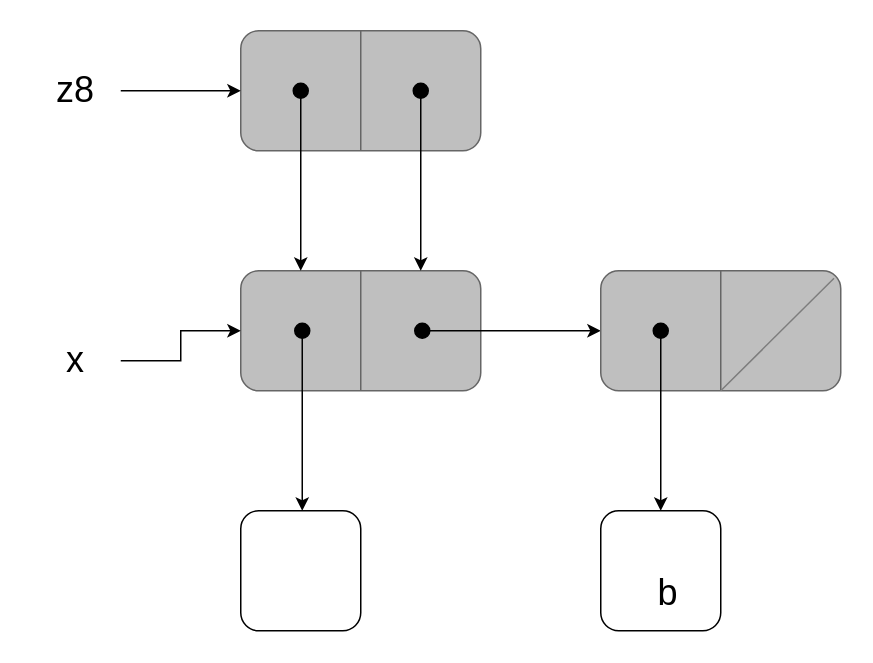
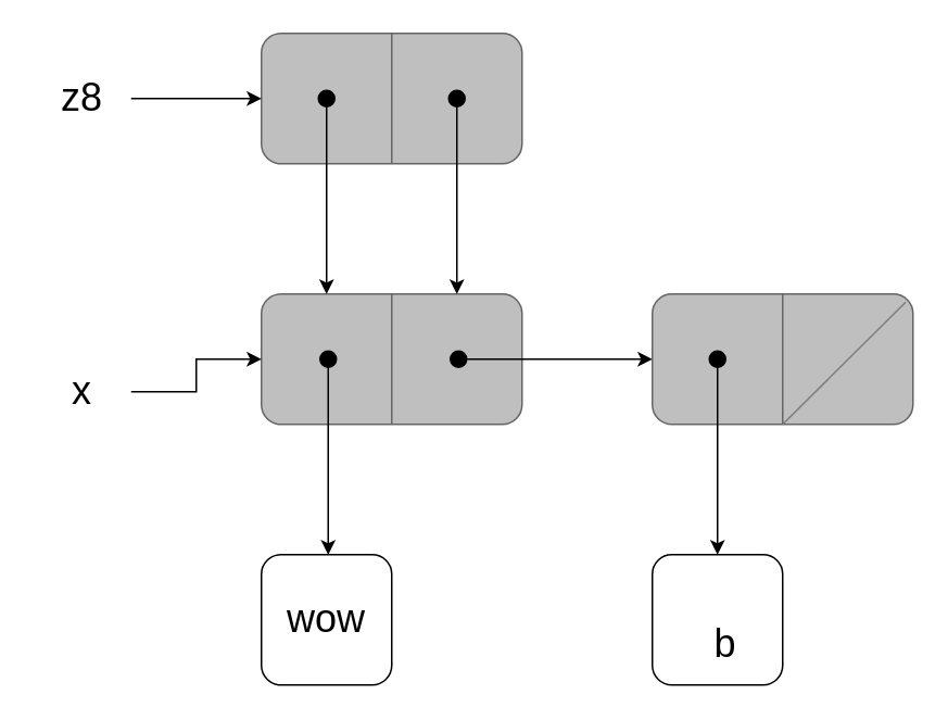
+ <mxCell id="10" value="&lt;font style=&quot;font-size: 24px;&quot;&gt;wow&lt;/font&gt;" style="text;html=1;strokeColor=none;fillColor=none;align=center;verticalAlign=middle;whiteSpace=wrap;rounded=0;" parent="8" vertex="1"><mxGeometry x="10" y="25" width="60" height="30" as="geometry" /></mxCell>
